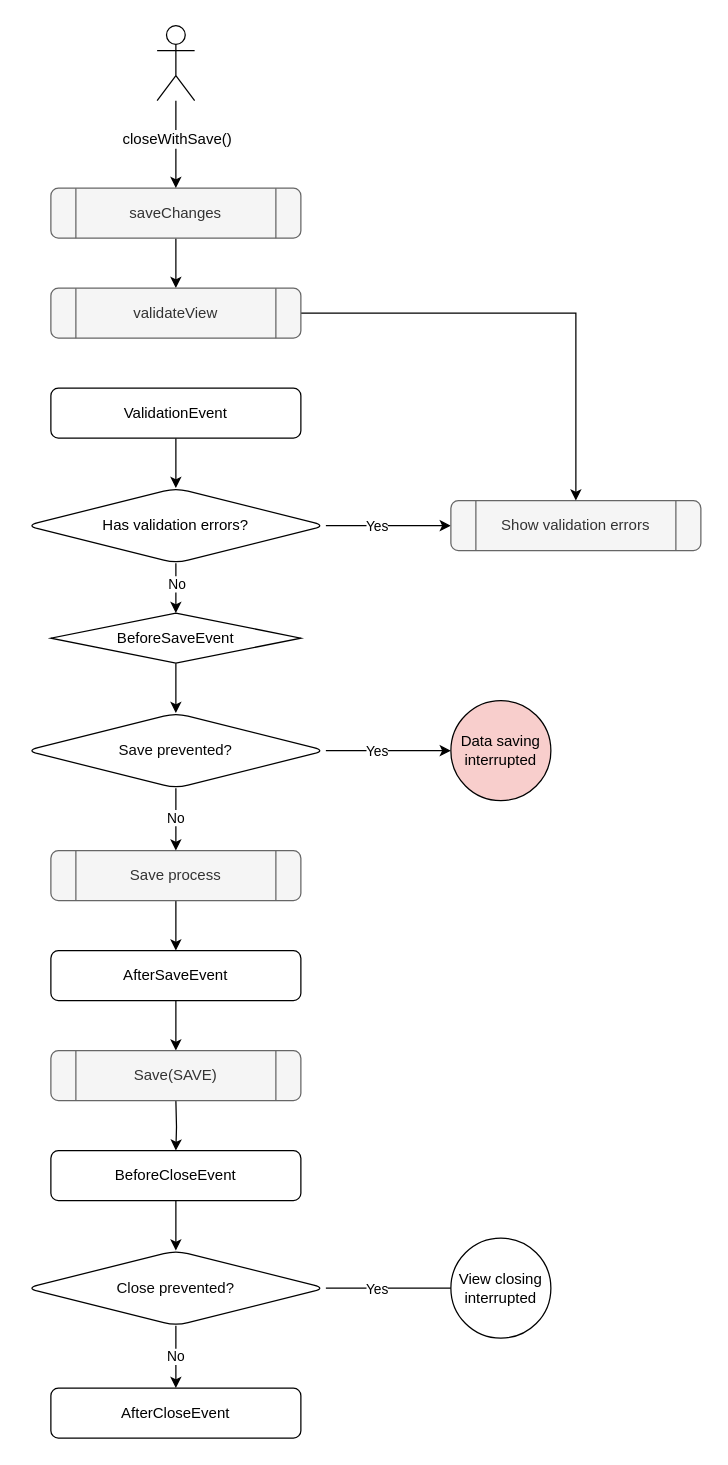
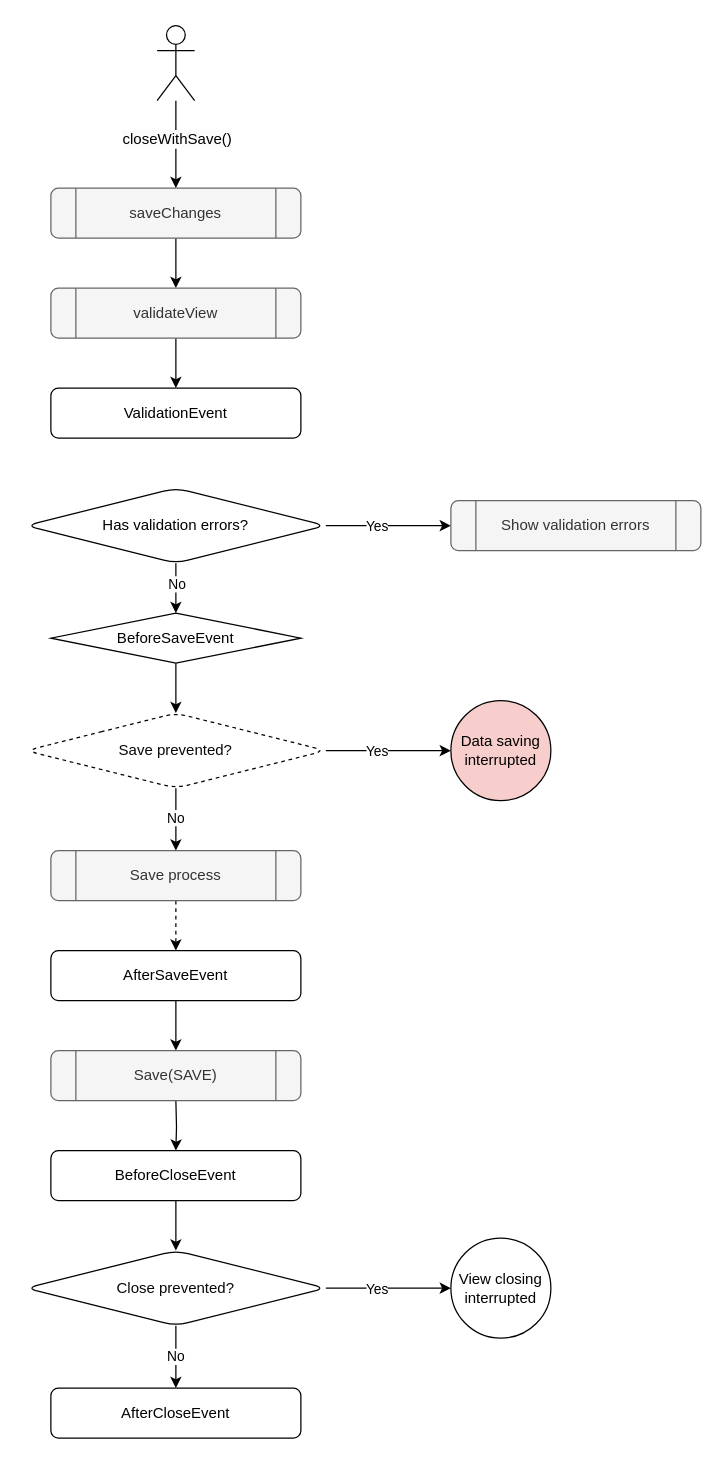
- <mxCell id="17" style="edgeStyle=orthogonalEdgeStyle;rounded=0;orthogonalLoop=1;jettySize=auto;html=1;" parent="1" source="18" target="14" edge="1"><mxGeometry relative="1" as="geometry" /></mxCell>
+ <mxCell id="17" style="edgeStyle=orthogonalEdgeStyle;rounded=0;orthogonalLoop=1;jettySize=auto;html=1;entryX=0.5;entryY=0;entryDx=0;entryDy=0;" parent="1" source="18" target="16" edge="1"><mxGeometry relative="1" as="geometry" /></mxCell>
- <mxCell id="15" style="edgeStyle=orthogonalEdgeStyle;rounded=0;orthogonalLoop=1;jettySize=auto;html=1;entryX=0.5;entryY=0;entryDx=0;entryDy=0;" parent="1" source="16" target="11" edge="1"><mxGeometry relative="1" as="geometry" /></mxCell>
- <mxCell id="32" value="&lt;div style=&quot;background-color:#ffffff;color:#080808&quot;&gt;&lt;pre style=&quot;&quot;&gt;&lt;font style=&quot;font-size: 12px;&quot; face=&quot;Helvetica&quot;&gt;Save prevented?&lt;/font&gt;&lt;/pre&gt;&lt;/div&gt;" style="rhombus;whiteSpace=wrap;html=1;rounded=1;" parent="1" vertex="1"><mxGeometry x="20" y="570" width="240" height="60" as="geometry" /></mxCell>
+ <mxCell id="32" value="&lt;div style=&quot;background-color:#ffffff;color:#080808&quot;&gt;&lt;pre style=&quot;&quot;&gt;&lt;font style=&quot;font-size: 12px;&quot; face=&quot;Helvetica&quot;&gt;Save prevented?&lt;/font&gt;&lt;/pre&gt;&lt;/div&gt;" style="rhombus;whiteSpace=wrap;html=1;rounded=1;dashed=1;" parent="1" vertex="1"><mxGeometry x="20" y="570" width="240" height="60" as="geometry" /></mxCell>
- <mxCell id="12" value="" style="edgeStyle=orthogonalEdgeStyle;rounded=0;orthogonalLoop=1;jettySize=auto;html=1;" parent="1" source="13" target="22" edge="1"><mxGeometry relative="1" as="geometry" /></mxCell>
+ <mxCell id="12" value="" style="edgeStyle=orthogonalEdgeStyle;rounded=0;orthogonalLoop=1;jettySize=auto;html=1;dashed=1;" parent="1" source="13" target="22" edge="1"><mxGeometry relative="1" as="geometry" /></mxCell>
- <mxCell id="35" style="edgeStyle=orthogonalEdgeStyle;rounded=0;orthogonalLoop=1;jettySize=auto;html=1;entryX=0;entryY=0.5;entryDx=0;entryDy=0;endArrow=none;" edge="1" parent="1" source="37" target="38"><mxGeometry relative="1" as="geometry" /></mxCell>
+ <mxCell id="35" style="edgeStyle=orthogonalEdgeStyle;rounded=0;orthogonalLoop=1;jettySize=auto;html=1;entryX=0;entryY=0.5;entryDx=0;entryDy=0;" edge="1" parent="1" source="37" target="38"><mxGeometry relative="1" as="geometry" /></mxCell>
